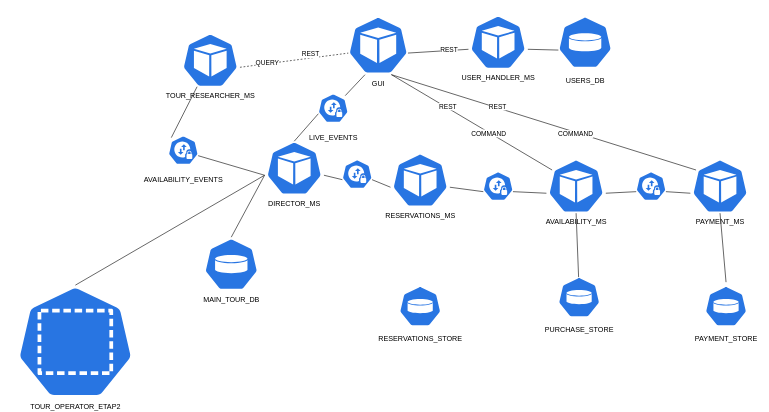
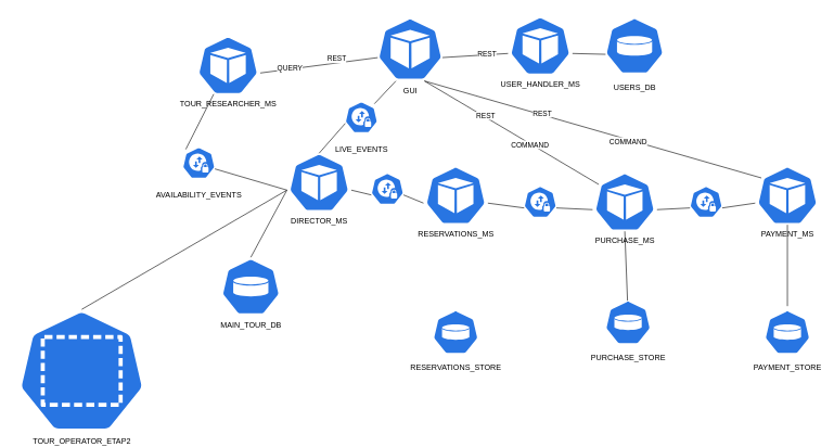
- <mxCell id="8" value="" style="endArrow=none;html=1;rounded=0;exitX=0.995;exitY=0.63;exitDx=0;exitDy=0;exitPerimeter=0;entryX=0.005;entryY=0.63;entryDx=0;entryDy=0;entryPerimeter=0;dashed=1;" parent="1" source="11" edge="1" target="12"><mxGeometry width="50" height="50" relative="1" as="geometry"><mxPoint x="915" y="480" as="sourcePoint" /><mxPoint x="726" y="223" as="targetPoint" /><Array as="points" /></mxGeometry></mxCell>
+ <mxCell id="8" value="" style="endArrow=none;html=1;rounded=0;exitX=0.995;exitY=0.63;exitDx=0;exitDy=0;exitPerimeter=0;entryX=0.005;entryY=0.63;entryDx=0;entryDy=0;entryPerimeter=0;" parent="1" source="11" edge="1" target="12"><mxGeometry width="50" height="50" relative="1" as="geometry"><mxPoint x="915" y="480" as="sourcePoint" /><mxPoint x="726" y="223" as="targetPoint" /><Array as="points" /></mxGeometry></mxCell>
- <mxCell id="15" value="PAYMENT_MS" style="sketch=0;html=1;dashed=0;whitespace=wrap;fillColor=#2875E2;strokeColor=#ffffff;points=[[0.005,0.63,0],[0.1,0.2,0],[0.9,0.2,0],[0.5,0,0],[0.995,0.63,0],[0.72,0.99,0],[0.5,1,0],[0.28,0.99,0]];verticalLabelPosition=bottom;align=center;verticalAlign=top;shape=mxgraph.kubernetes.icon;prIcon=pod" vertex="1" parent="1"><mxGeometry x="1150" y="265" width="100" height="90" as="geometry" /></mxCell>
+ <mxCell id="15" value="PAYMENT_MS" style="sketch=0;html=1;dashed=0;whitespace=wrap;fillColor=#2875E2;strokeColor=#ffffff;points=[[0.005,0.63,0],[0.1,0.2,0],[0.9,0.2,0],[0.5,0,0],[0.995,0.63,0],[0.72,0.99,0],[0.5,1,0],[0.28,0.99,0]];verticalLabelPosition=bottom;align=center;verticalAlign=top;shape=mxgraph.kubernetes.icon;prIcon=pod" vertex="1" parent="1"><mxGeometry x="1160" y="255" width="100" height="90" as="geometry" /></mxCell>
- <mxCell id="14" value="AVAILABILITY_MS" style="sketch=0;html=1;dashed=0;whitespace=wrap;fillColor=#2875E2;strokeColor=#ffffff;points=[[0.005,0.63,0],[0.1,0.2,0],[0.9,0.2,0],[0.5,0,0],[0.995,0.63,0],[0.72,0.99,0],[0.5,1,0],[0.28,0.99,0]];verticalLabelPosition=bottom;align=center;verticalAlign=top;shape=mxgraph.kubernetes.icon;prIcon=pod" vertex="1" parent="1"><mxGeometry x="910" y="265" width="100" height="90" as="geometry" /></mxCell>
+ <mxCell id="14" value="PURCHASE_MS" style="sketch=0;html=1;dashed=0;whitespace=wrap;fillColor=#2875E2;strokeColor=#ffffff;points=[[0.005,0.63,0],[0.1,0.2,0],[0.9,0.2,0],[0.5,0,0],[0.995,0.63,0],[0.72,0.99,0],[0.5,1,0],[0.28,0.99,0]];verticalLabelPosition=bottom;align=center;verticalAlign=top;shape=mxgraph.kubernetes.icon;prIcon=pod" vertex="1" parent="1"><mxGeometry x="910" y="265" width="100" height="90" as="geometry" /></mxCell>
